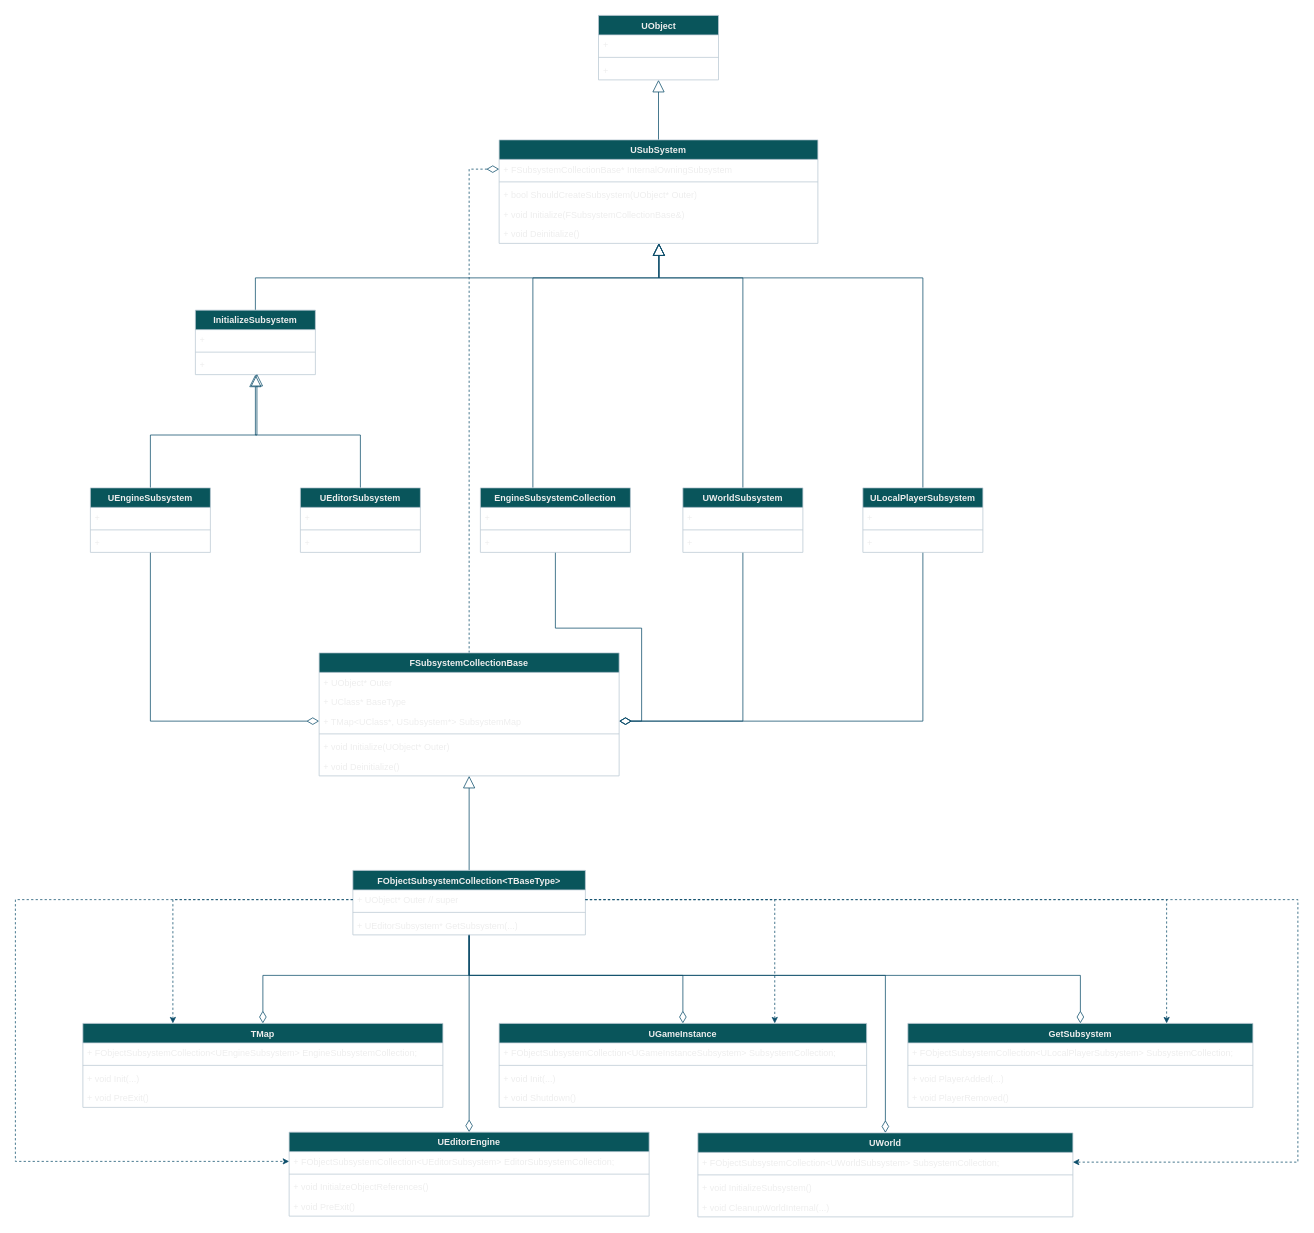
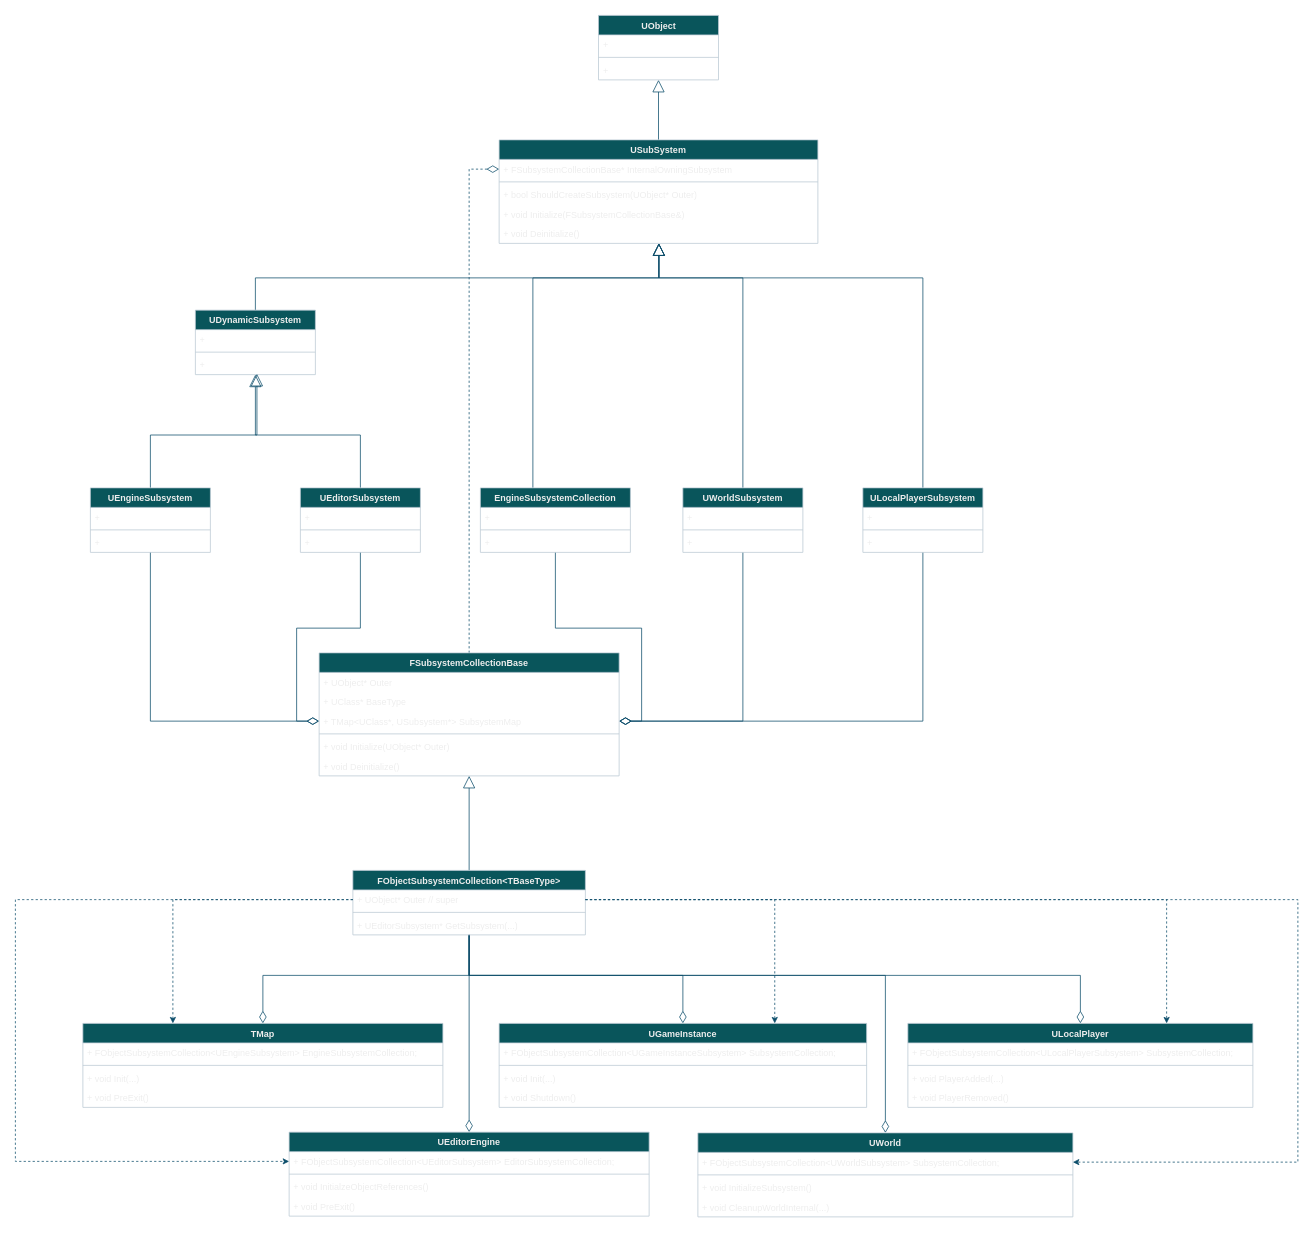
- <mxCell id="14" value="InitializeSubsystem" style="swimlane;fontStyle=1;align=center;verticalAlign=top;childLayout=stackLayout;horizontal=1;startSize=26;horizontalStack=0;resizeParent=1;resizeParentMax=0;resizeLast=0;collapsible=1;marginBottom=0;whiteSpace=wrap;html=1;labelBackgroundColor=none;fillColor=#09555B;strokeColor=#BAC8D3;fontColor=#EEEEEE;" vertex="1" parent="1"><mxGeometry x="260" y="413" width="160" height="86" as="geometry" /></mxCell>
+ <mxCell id="14" value="UDynamicSubsystem" style="swimlane;fontStyle=1;align=center;verticalAlign=top;childLayout=stackLayout;horizontal=1;startSize=26;horizontalStack=0;resizeParent=1;resizeParentMax=0;resizeLast=0;collapsible=1;marginBottom=0;whiteSpace=wrap;html=1;labelBackgroundColor=none;fillColor=#09555B;strokeColor=#BAC8D3;fontColor=#EEEEEE;" vertex="1" parent="1"><mxGeometry x="260" y="413" width="160" height="86" as="geometry" /></mxCell>
+ <mxCell id="43" style="edgeStyle=orthogonalEdgeStyle;rounded=0;orthogonalLoop=1;jettySize=auto;html=1;entryX=0;entryY=0.5;entryDx=0;entryDy=0;strokeColor=#0B4D6A;align=center;verticalAlign=middle;fontFamily=Helvetica;fontSize=11;fontColor=default;labelBackgroundColor=none;endArrow=diamondThin;endFill=0;endSize=14;" edge="1" parent="1" source="44" target="52"><mxGeometry relative="1" as="geometry" /></mxCell>
- <mxCell id="86" value="GetSubsystem" style="swimlane;fontStyle=1;align=center;verticalAlign=top;childLayout=stackLayout;horizontal=1;startSize=26;horizontalStack=0;resizeParent=1;resizeParentMax=0;resizeLast=0;collapsible=1;marginBottom=0;whiteSpace=wrap;html=1;labelBackgroundColor=none;fillColor=#09555B;strokeColor=#BAC8D3;fontColor=#EEEEEE;" vertex="1" parent="1"><mxGeometry x="1210" y="1364" width="460" height="112" as="geometry" /></mxCell>
+ <mxCell id="86" value="ULocalPlayer" style="swimlane;fontStyle=1;align=center;verticalAlign=top;childLayout=stackLayout;horizontal=1;startSize=26;horizontalStack=0;resizeParent=1;resizeParentMax=0;resizeLast=0;collapsible=1;marginBottom=0;whiteSpace=wrap;html=1;labelBackgroundColor=none;fillColor=#09555B;strokeColor=#BAC8D3;fontColor=#EEEEEE;" vertex="1" parent="1"><mxGeometry x="1210" y="1364" width="460" height="112" as="geometry" /></mxCell>
